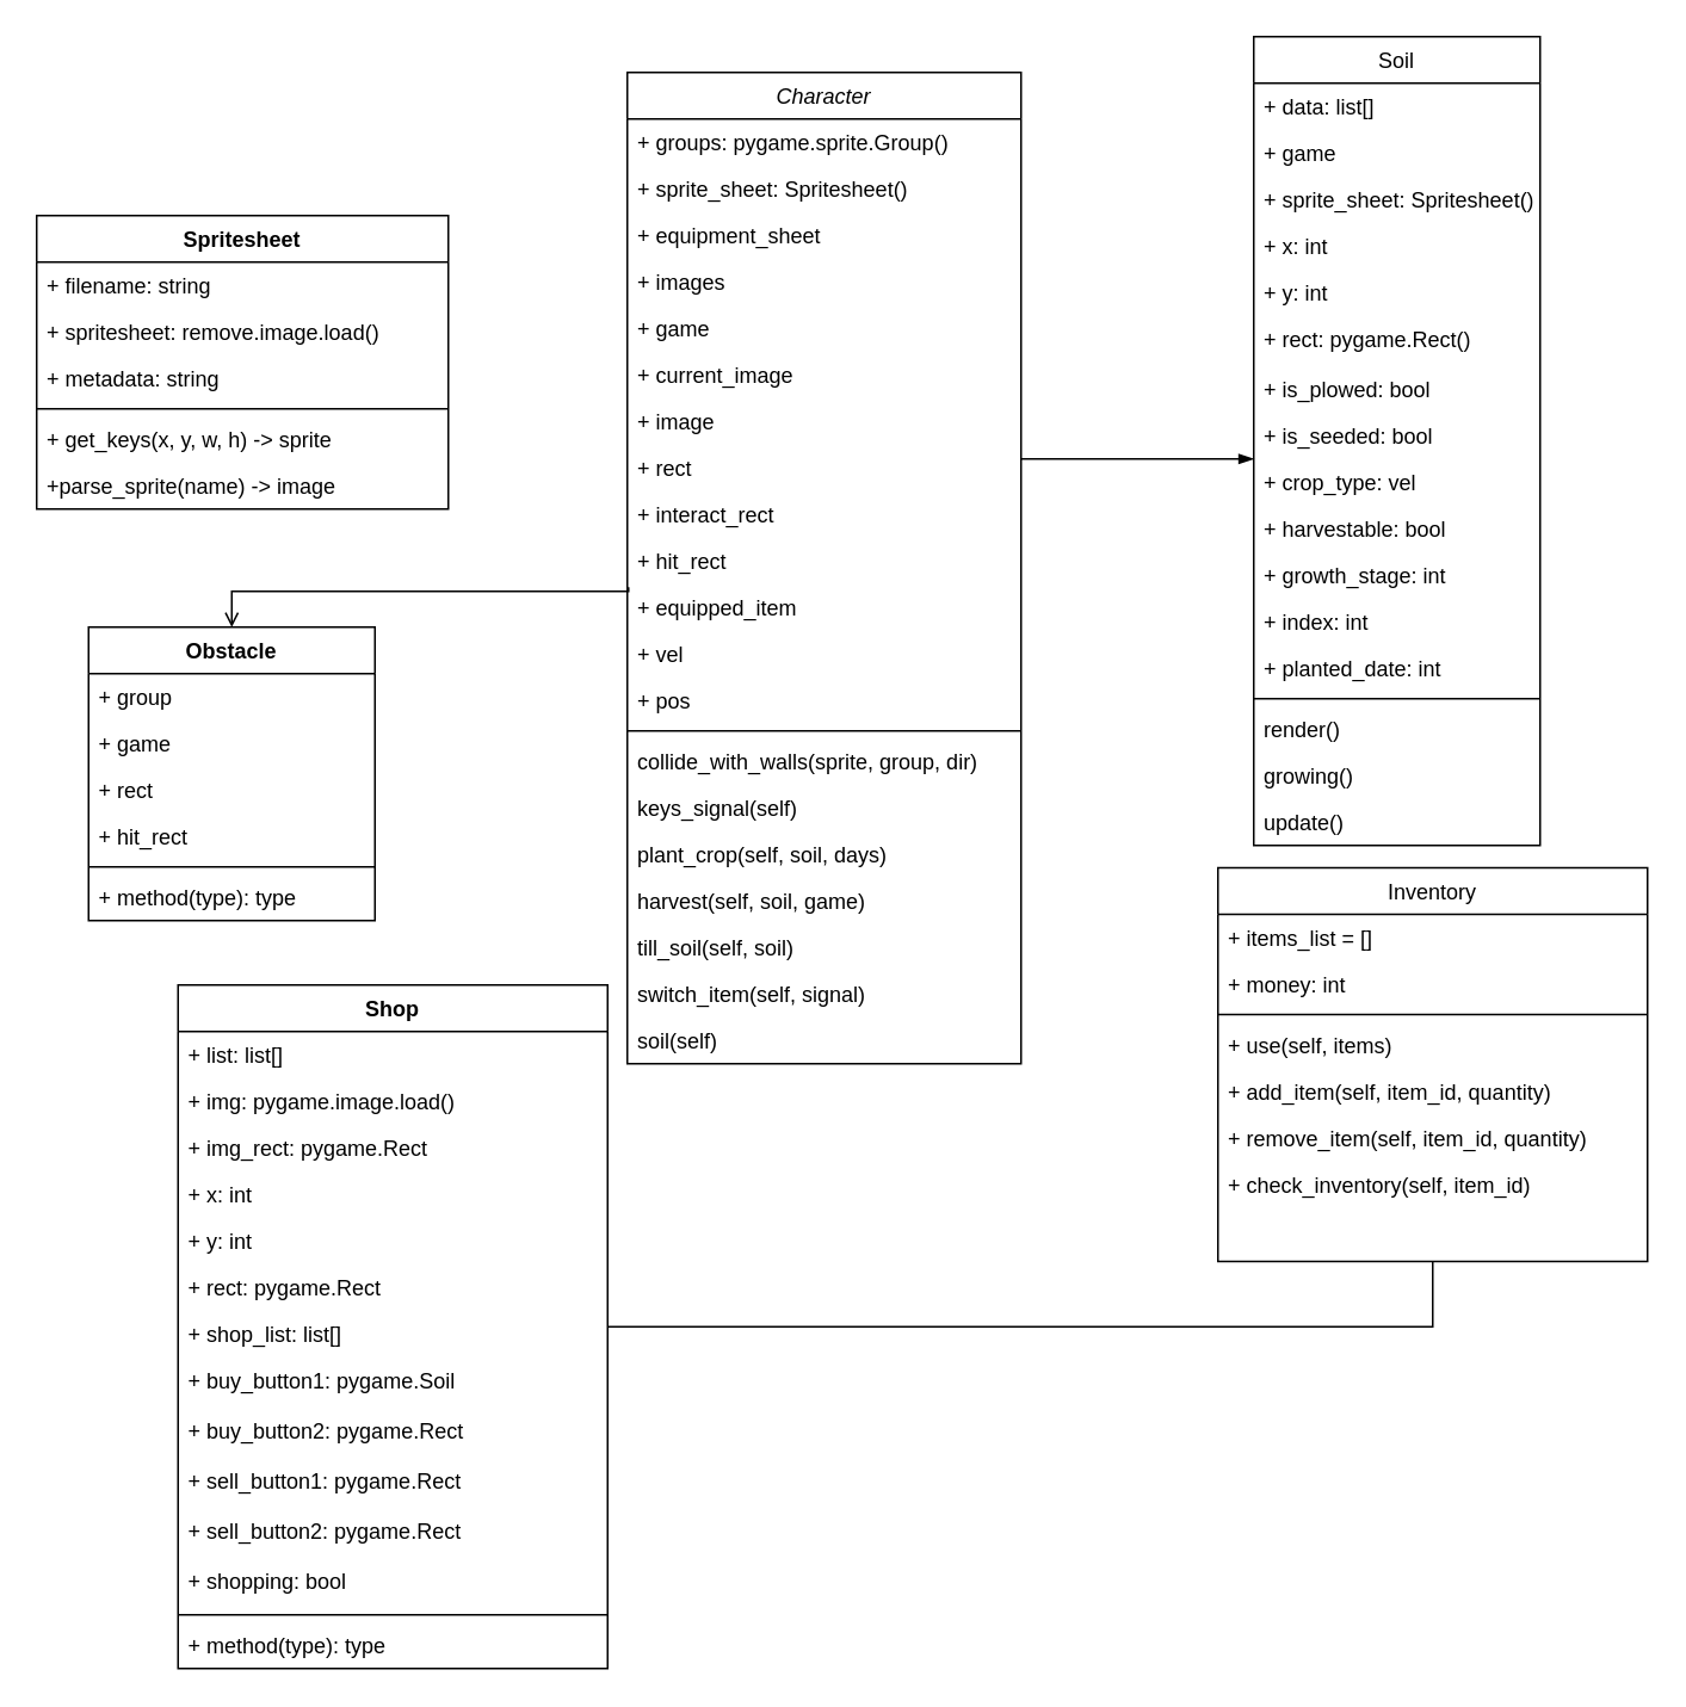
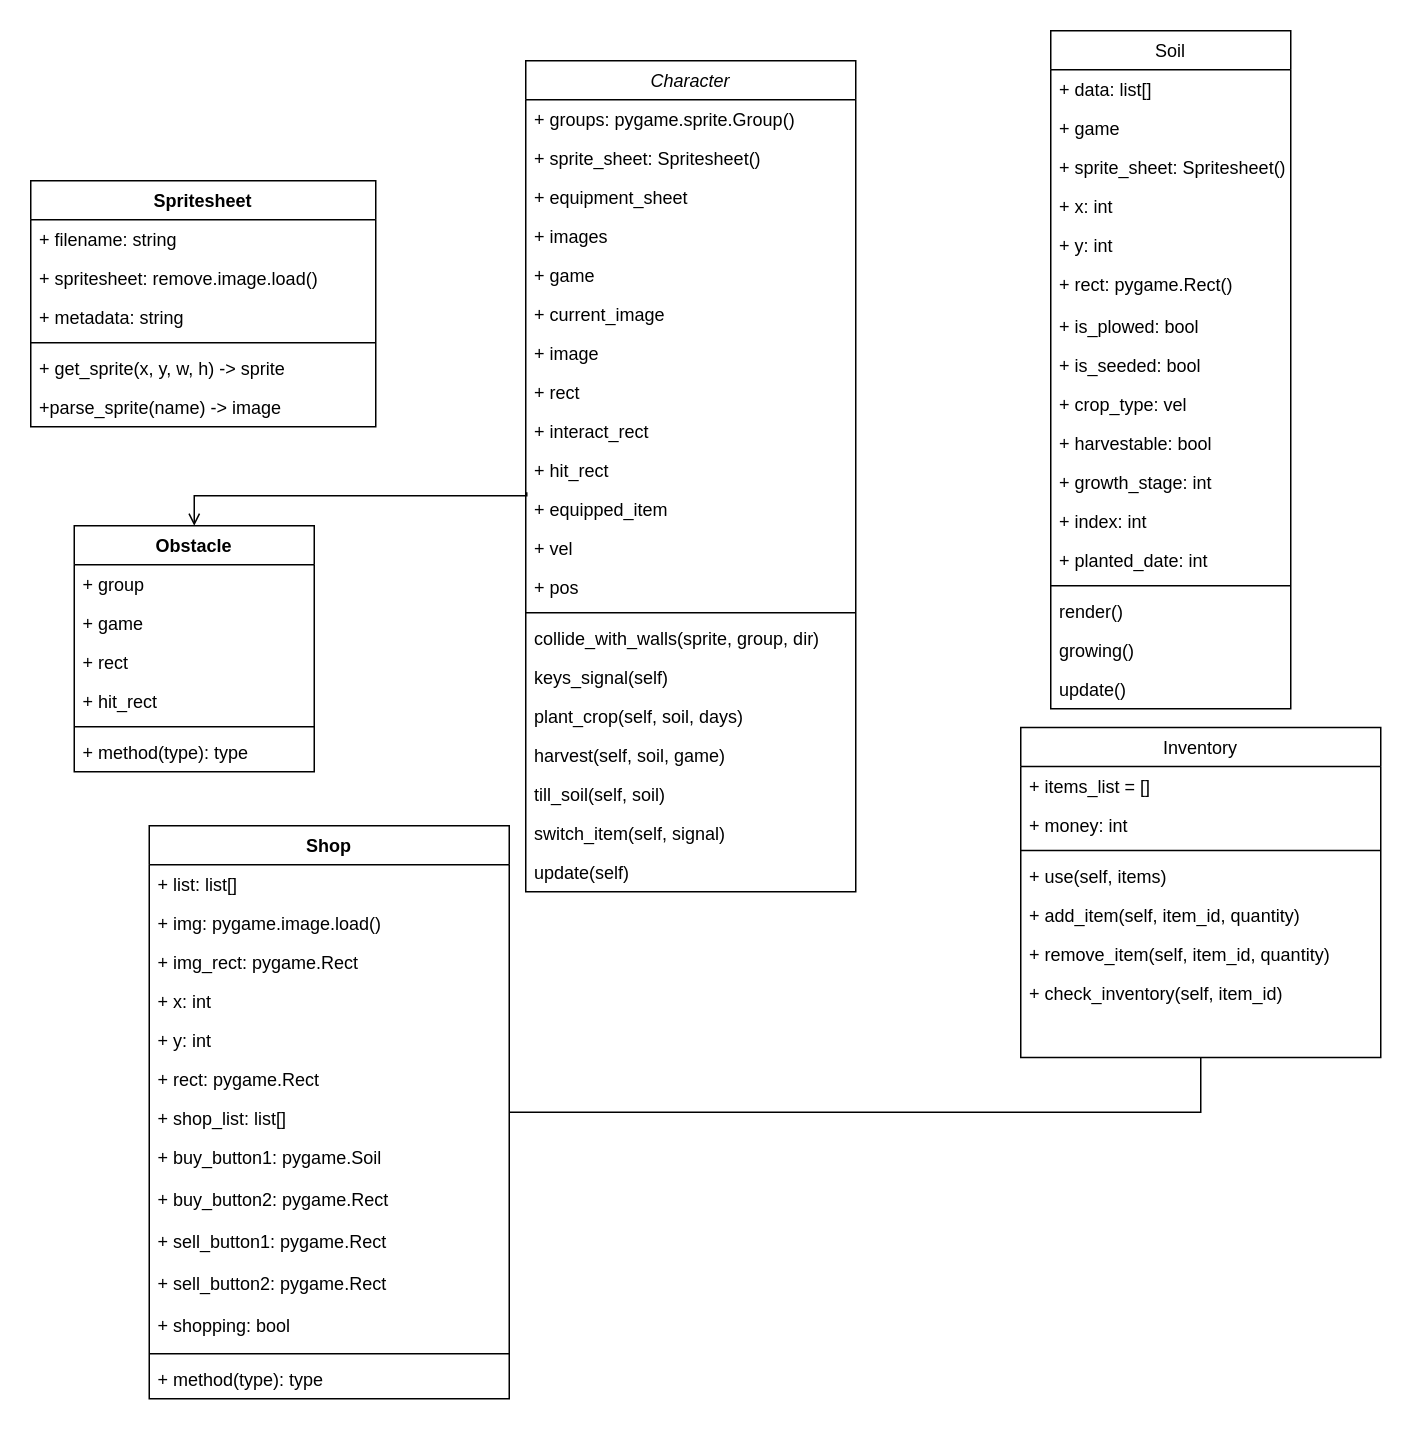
- <mxCell id="80" value="+ get_keys(x, y, w, h) -&gt; sprite" style="text;strokeColor=none;fillColor=none;align=left;verticalAlign=top;spacingLeft=4;spacingRight=4;overflow=hidden;rotatable=0;points=[[0,0.5],[1,0.5]];portConstraint=eastwest;" vertex="1" parent="75"><mxGeometry y="112" width="230" height="26" as="geometry" /></mxCell>
+ <mxCell id="80" value="+ get_sprite(x, y, w, h) -&gt; sprite" style="text;strokeColor=none;fillColor=none;align=left;verticalAlign=top;spacingLeft=4;spacingRight=4;overflow=hidden;rotatable=0;points=[[0,0.5],[1,0.5]];portConstraint=eastwest;" vertex="1" parent="75"><mxGeometry y="112" width="230" height="26" as="geometry" /></mxCell>
- <mxCell id="50" value="" style="endArrow=blockThin;shadow=0;strokeWidth=1;rounded=0;endFill=1;edgeStyle=elbowEdgeStyle;elbow=vertical;" parent="1" source="2" target="32" edge="1"><mxGeometry x="0.5" y="41" relative="1" as="geometry"><mxPoint x="540" y="202" as="sourcePoint" /><mxPoint x="700" y="202" as="targetPoint" /><mxPoint x="-40" y="32" as="offset" /></mxGeometry></mxCell>
- <mxCell id="23" value="soil(self)" style="text;align=left;verticalAlign=top;spacingLeft=4;spacingRight=4;overflow=hidden;rotatable=0;points=[[0,0.5],[1,0.5]];portConstraint=eastwest;" vertex="1" parent="2"><mxGeometry y="528" width="220" height="26" as="geometry" /></mxCell>
+ <mxCell id="23" value="update(self)" style="text;align=left;verticalAlign=top;spacingLeft=4;spacingRight=4;overflow=hidden;rotatable=0;points=[[0,0.5],[1,0.5]];portConstraint=eastwest;" vertex="1" parent="2"><mxGeometry y="528" width="220" height="26" as="geometry" /></mxCell>
